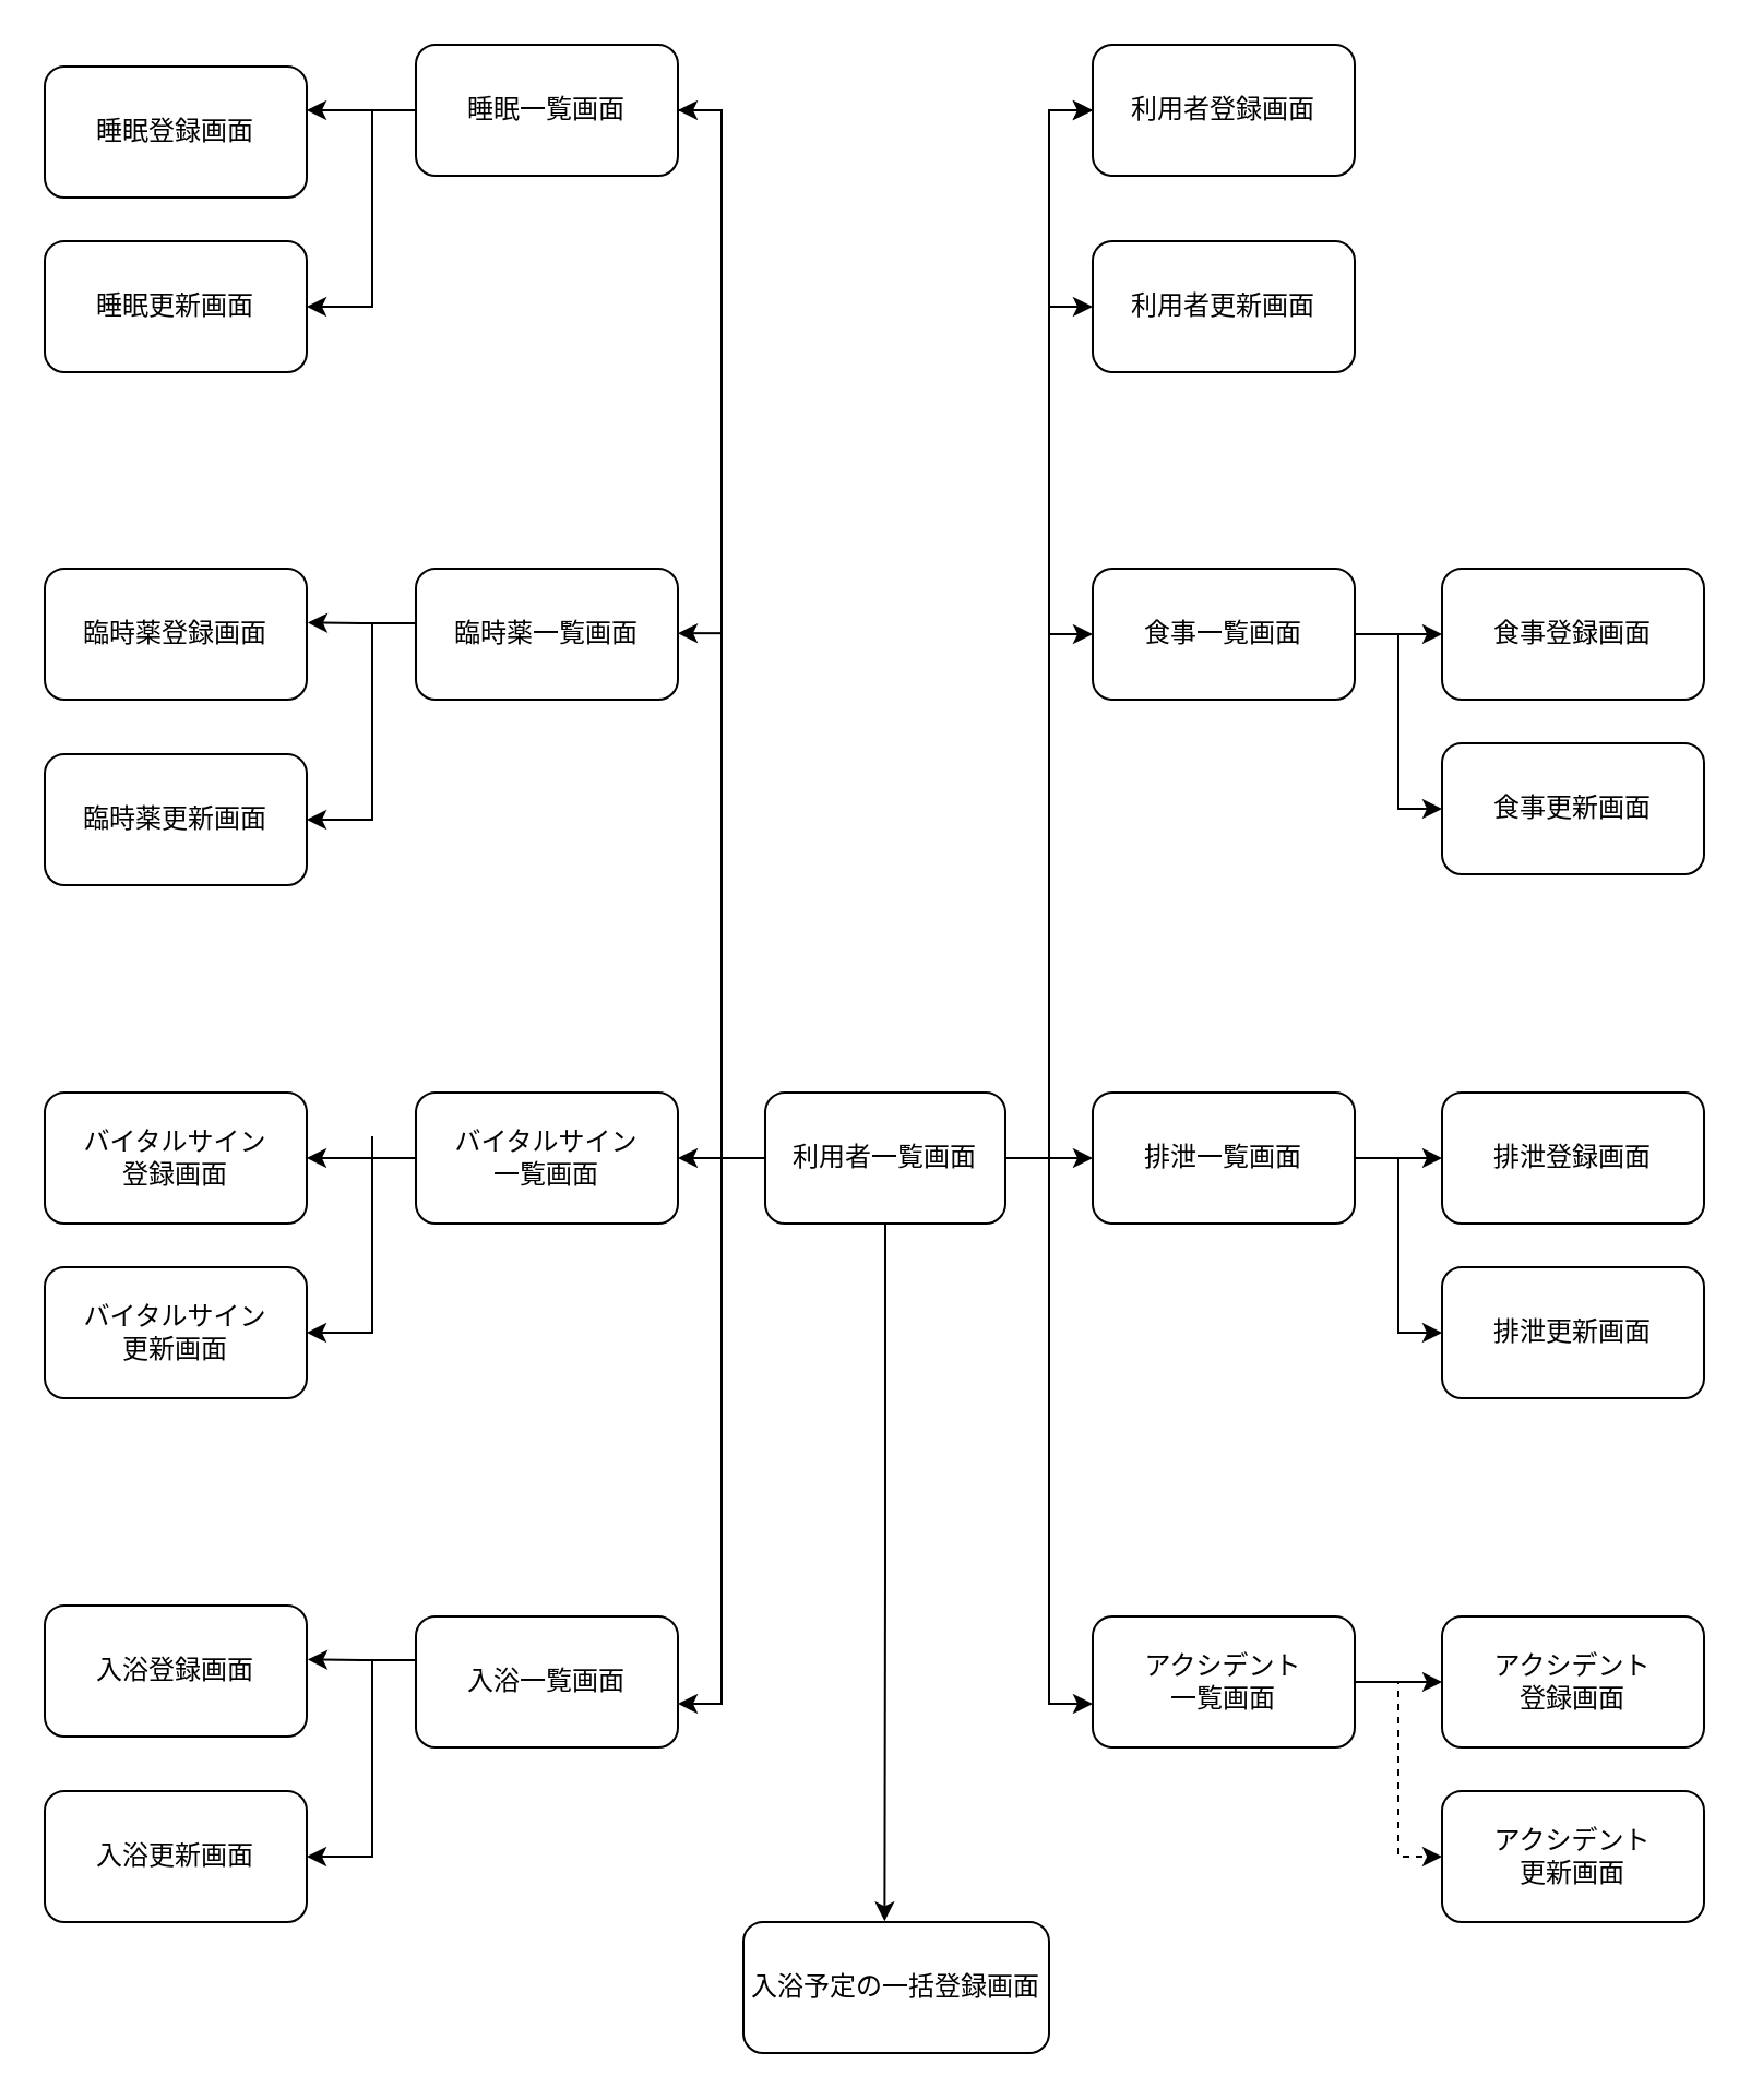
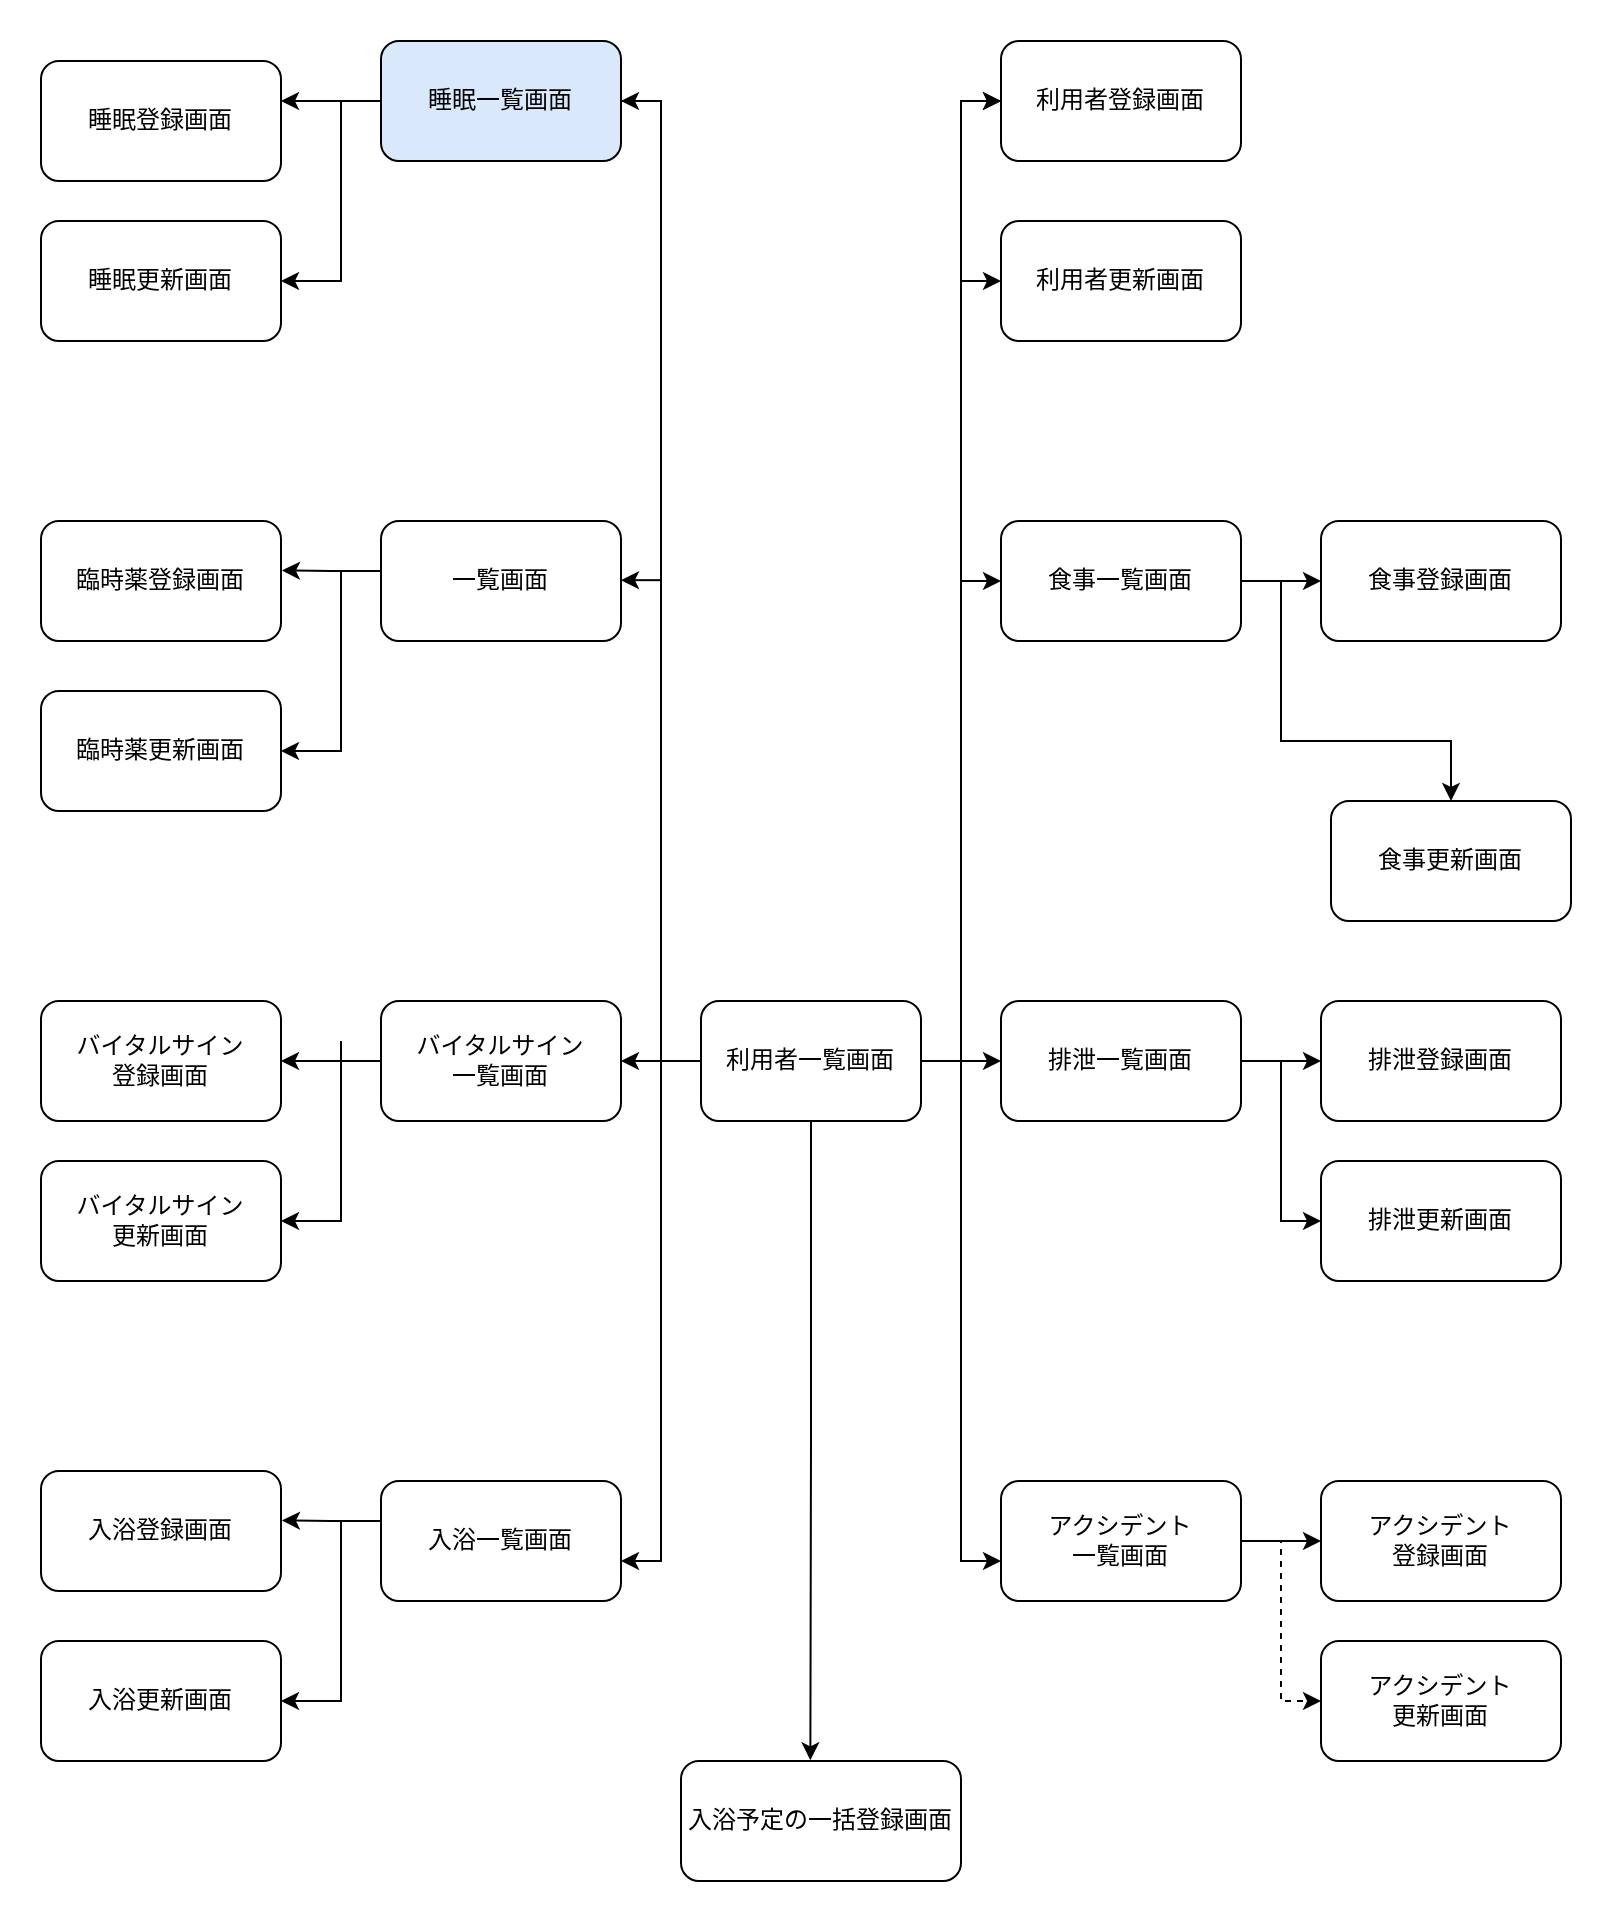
- <mxCell id="31" value="睡眠一覧画面" style="rounded=1;whiteSpace=wrap;html=1;align=center;" parent="1" vertex="1"><mxGeometry x="190" y="20" width="120" height="60" as="geometry" /></mxCell>
+ <mxCell id="31" value="睡眠一覧画面" style="rounded=1;whiteSpace=wrap;html=1;align=center;fillColor=#dae8fc;" parent="1" vertex="1"><mxGeometry x="190" y="20" width="120" height="60" as="geometry" /></mxCell>
- <mxCell id="36" value="臨時薬一覧画面" style="rounded=1;whiteSpace=wrap;html=1;align=center;" parent="1" vertex="1"><mxGeometry x="190" y="260" width="120" height="60" as="geometry" /></mxCell>
+ <mxCell id="36" value="一覧画面" style="rounded=1;whiteSpace=wrap;html=1;align=center;" parent="1" vertex="1"><mxGeometry x="190" y="260" width="120" height="60" as="geometry" /></mxCell>
- <mxCell id="17" value="食事更新画面" style="whiteSpace=wrap;html=1;rounded=1;" parent="1" vertex="1"><mxGeometry x="660" y="340" width="120" height="60" as="geometry" /></mxCell>
+ <mxCell id="17" value="食事更新画面" style="whiteSpace=wrap;html=1;rounded=1;" parent="1" vertex="1"><mxGeometry x="665" y="400" width="120" height="60" as="geometry" /></mxCell>
